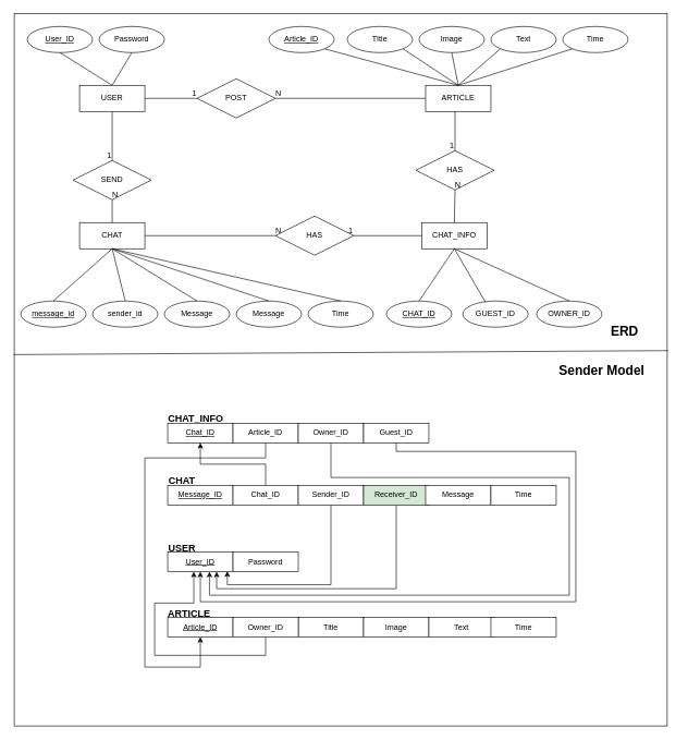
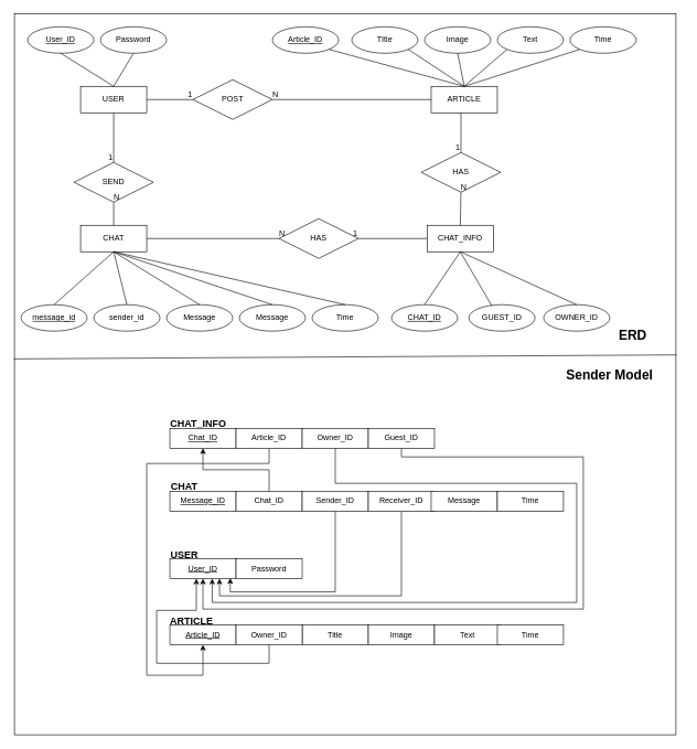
- <mxCell id="11" value="POST" style="shape=rhombus;perimeter=rhombusPerimeter;whiteSpace=wrap;html=1;align=center;" parent="1" vertex="1"><mxGeometry x="301" y="120" width="120" height="60" as="geometry" /></mxCell>
+ <mxCell id="11" value="POST" style="shape=rhombus;perimeter=rhombusPerimeter;whiteSpace=wrap;html=1;align=center;" parent="1" vertex="1"><mxGeometry x="291" y="120" width="120" height="60" as="geometry" /></mxCell>
- <mxCell id="43" value="Receiver_ID" style="rounded=0;whiteSpace=wrap;html=1;fillColor=#d5e8d4;" parent="1" vertex="1"><mxGeometry x="556" y="742" width="100" height="30" as="geometry" /></mxCell>
+ <mxCell id="43" value="Receiver_ID" style="rounded=0;whiteSpace=wrap;html=1;" parent="1" vertex="1"><mxGeometry x="556" y="742" width="100" height="30" as="geometry" /></mxCell>
